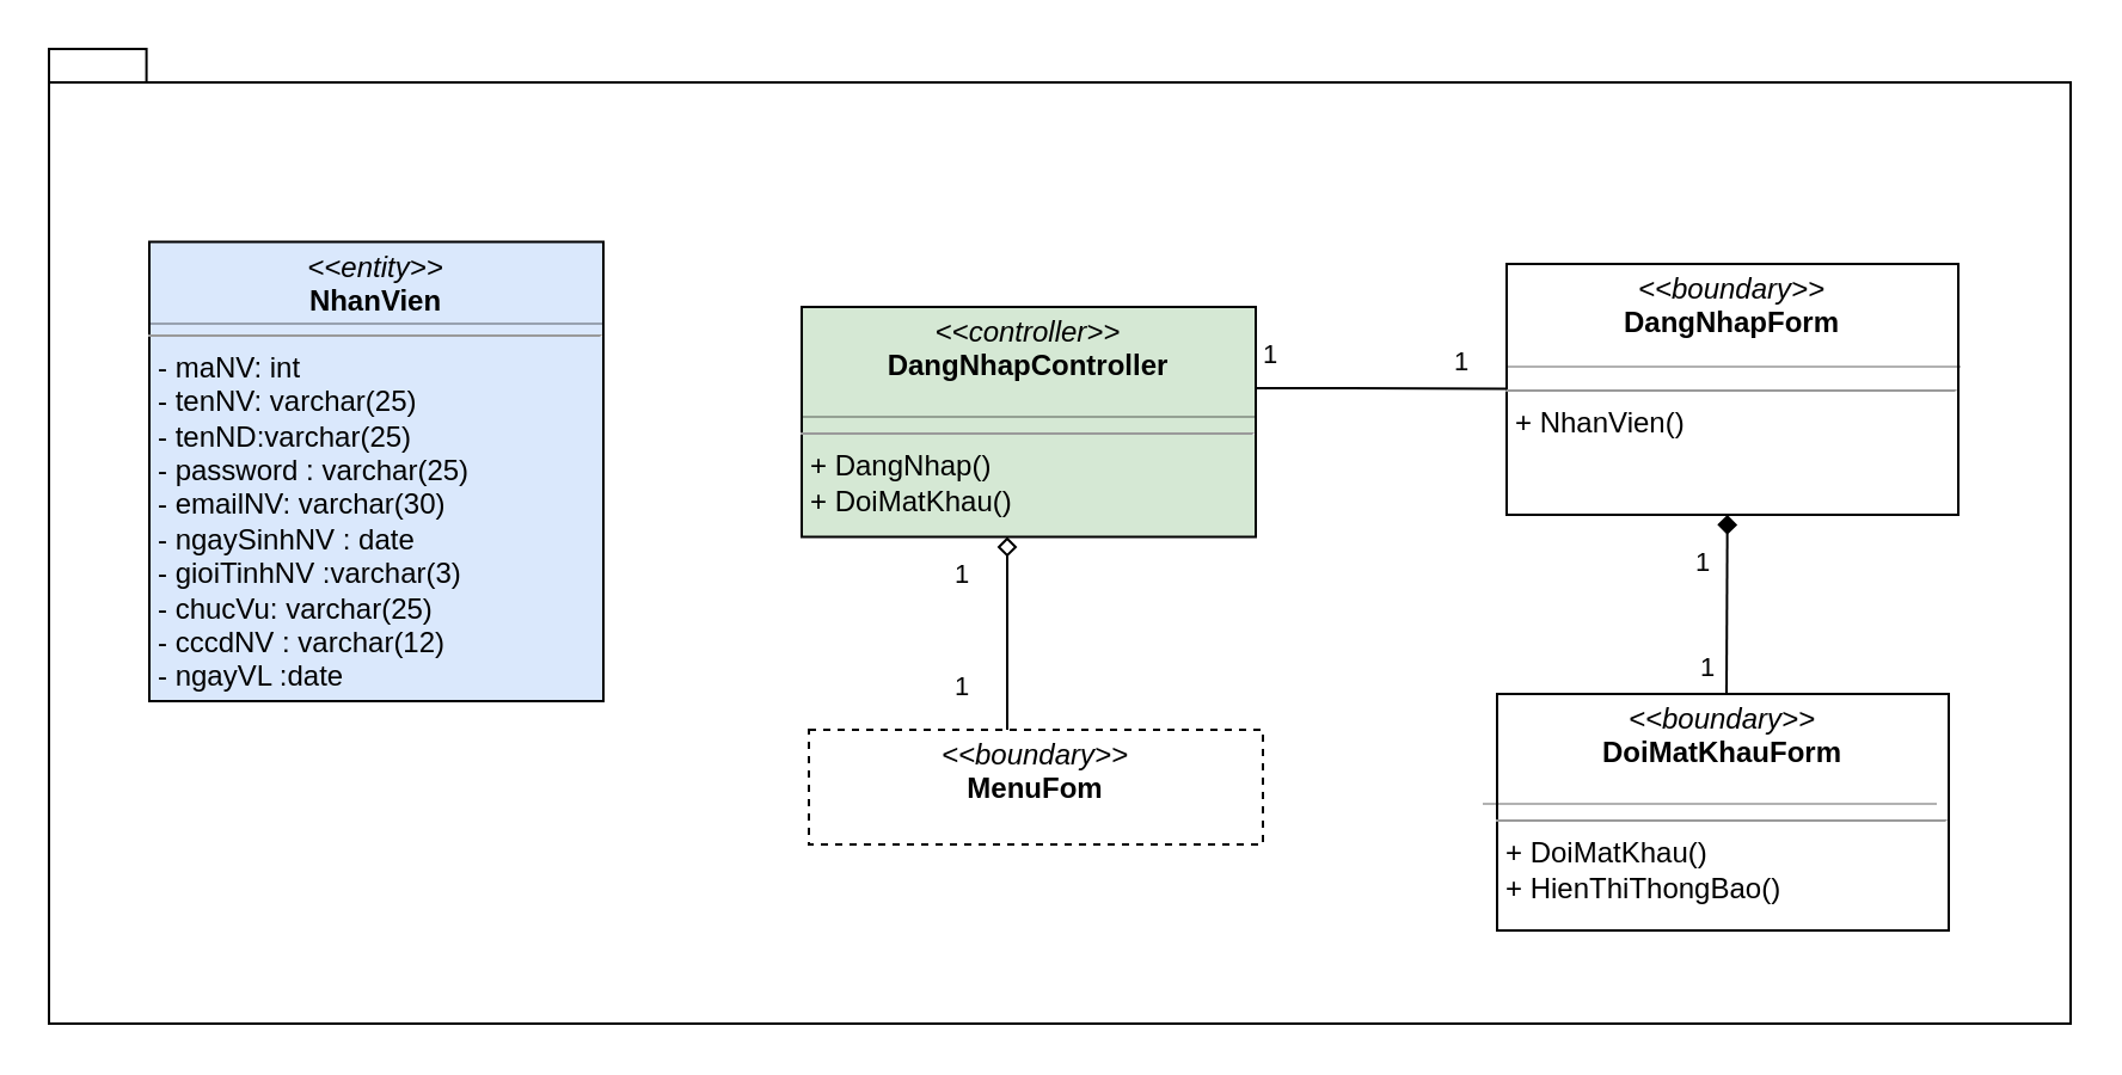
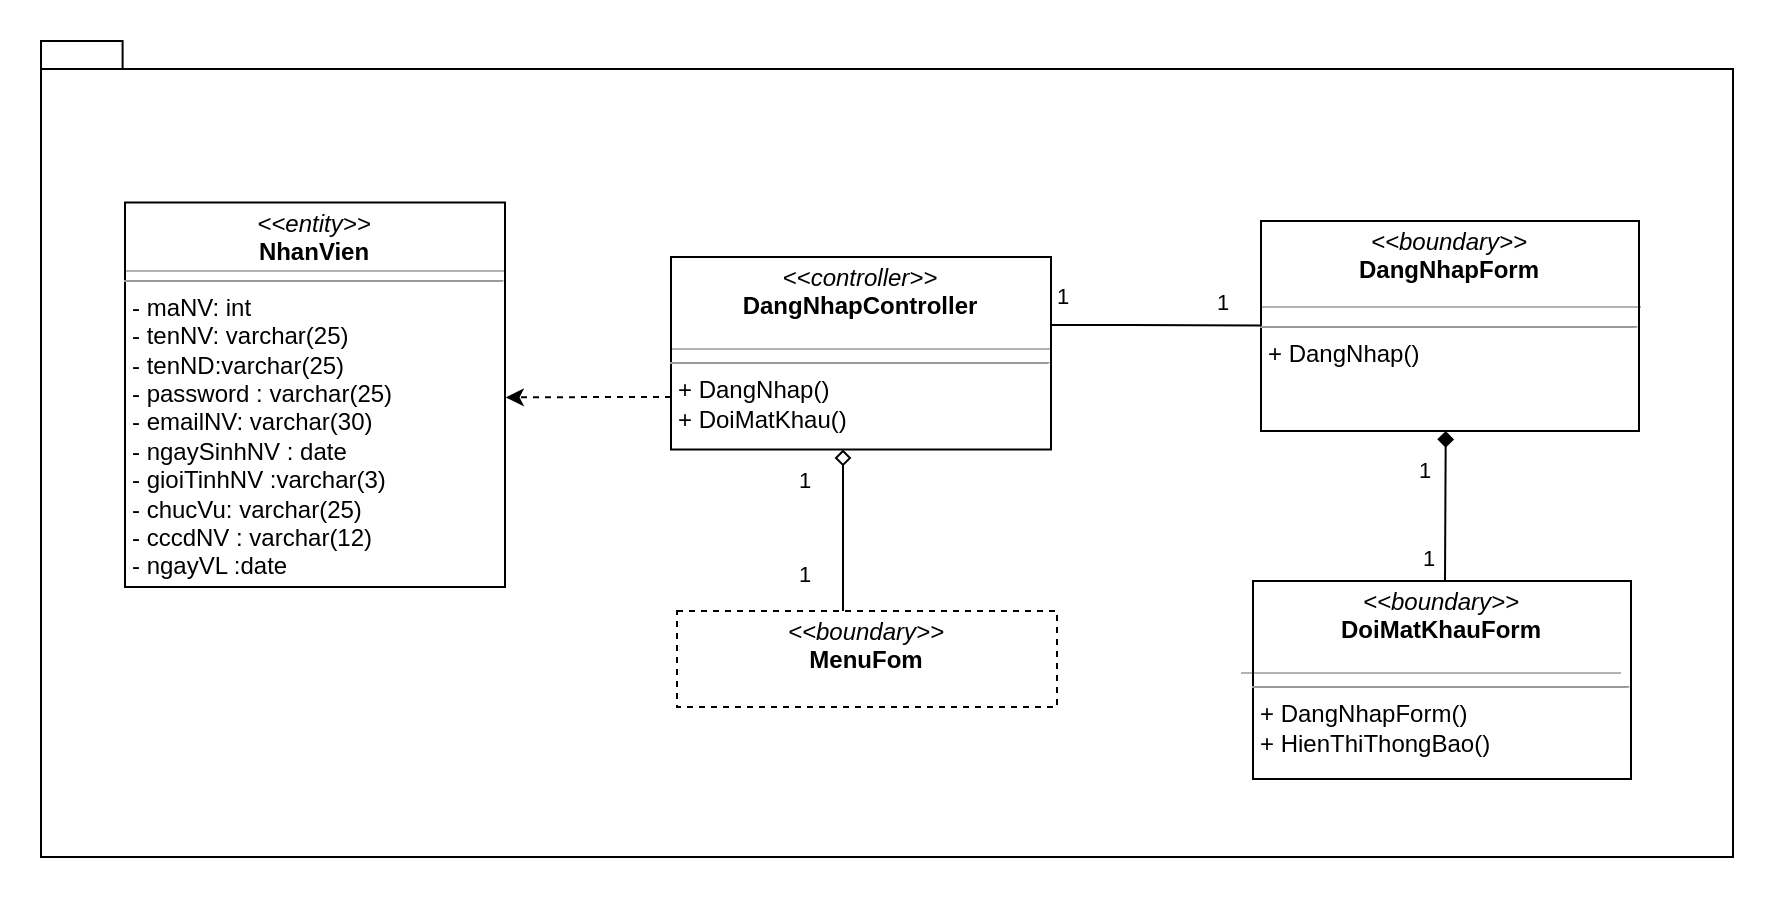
- <mxCell id="4" value="&lt;p style=&quot;margin: 0px ; margin-top: 4px ; text-align: center&quot;&gt;&lt;i&gt;&amp;lt;&amp;lt;boundary&amp;gt;&amp;gt;&lt;/i&gt;&lt;br&gt;&lt;b&gt;DangNhapForm&lt;/b&gt;&lt;/p&gt;&lt;p style=&quot;margin: 0px ; margin-left: 4px&quot;&gt;&lt;br&gt;&lt;/p&gt;&lt;hr size=&quot;1&quot;&gt;&lt;p style=&quot;margin: 0px ; margin-left: 4px&quot;&gt;&lt;span&gt;+ NhanVien()&lt;/span&gt;&lt;br&gt;&lt;/p&gt;&lt;p style=&quot;margin: 0px ; margin-left: 4px&quot;&gt;&lt;br&gt;&lt;/p&gt;" style="verticalAlign=top;align=left;overflow=fill;fontSize=12;fontFamily=Helvetica;html=1;" vertex="1" parent="1"><mxGeometry x="630" y="110" width="189" height="105" as="geometry" /></mxCell>
+ <mxCell id="4" value="&lt;p style=&quot;margin: 0px ; margin-top: 4px ; text-align: center&quot;&gt;&lt;i&gt;&amp;lt;&amp;lt;boundary&amp;gt;&amp;gt;&lt;/i&gt;&lt;br&gt;&lt;b&gt;DangNhapForm&lt;/b&gt;&lt;/p&gt;&lt;p style=&quot;margin: 0px ; margin-left: 4px&quot;&gt;&lt;br&gt;&lt;/p&gt;&lt;hr size=&quot;1&quot;&gt;&lt;p style=&quot;margin: 0px ; margin-left: 4px&quot;&gt;&lt;span&gt;+ DangNhap()&lt;/span&gt;&lt;br&gt;&lt;/p&gt;&lt;p style=&quot;margin: 0px ; margin-left: 4px&quot;&gt;&lt;br&gt;&lt;/p&gt;" style="verticalAlign=top;align=left;overflow=fill;fontSize=12;fontFamily=Helvetica;html=1;" vertex="1" parent="1"><mxGeometry x="630" y="110" width="189" height="105" as="geometry" /></mxCell>
- <mxCell id="9" value="&lt;p style=&quot;margin: 0px ; margin-top: 4px ; text-align: center&quot;&gt;&lt;i&gt;&amp;lt;&amp;lt;controller&amp;gt;&amp;gt;&lt;/i&gt;&lt;br&gt;&lt;b&gt;DangNhapController&lt;/b&gt;&lt;/p&gt;&lt;p style=&quot;margin: 0px ; margin-left: 4px&quot;&gt;&lt;br&gt;&lt;/p&gt;&lt;hr size=&quot;1&quot;&gt;&lt;p style=&quot;margin: 0px 0px 0px 4px&quot;&gt;+ DangNhap()&lt;br&gt;&lt;/p&gt;&lt;p style=&quot;margin: 0px 0px 0px 4px&quot;&gt;&lt;span&gt;+ DoiMatKhau()&lt;/span&gt;&lt;br&gt;&lt;/p&gt;&lt;p style=&quot;margin: 0px 0px 0px 4px&quot;&gt;&lt;br&gt;&lt;/p&gt;" style="verticalAlign=top;align=left;overflow=fill;fontSize=12;fontFamily=Helvetica;html=1;fillColor=#d5e8d4;" vertex="1" parent="1"><mxGeometry x="335" y="128" width="190" height="96.25" as="geometry" /></mxCell>
+ <mxCell id="9" value="&lt;p style=&quot;margin: 0px ; margin-top: 4px ; text-align: center&quot;&gt;&lt;i&gt;&amp;lt;&amp;lt;controller&amp;gt;&amp;gt;&lt;/i&gt;&lt;br&gt;&lt;b&gt;DangNhapController&lt;/b&gt;&lt;/p&gt;&lt;p style=&quot;margin: 0px ; margin-left: 4px&quot;&gt;&lt;br&gt;&lt;/p&gt;&lt;hr size=&quot;1&quot;&gt;&lt;p style=&quot;margin: 0px 0px 0px 4px&quot;&gt;+ DangNhap()&lt;br&gt;&lt;/p&gt;&lt;p style=&quot;margin: 0px 0px 0px 4px&quot;&gt;&lt;span&gt;+ DoiMatKhau()&lt;/span&gt;&lt;br&gt;&lt;/p&gt;&lt;p style=&quot;margin: 0px 0px 0px 4px&quot;&gt;&lt;br&gt;&lt;/p&gt;" style="verticalAlign=top;align=left;overflow=fill;fontSize=12;fontFamily=Helvetica;html=1;" vertex="1" parent="1"><mxGeometry x="335" y="128" width="190" height="96.25" as="geometry" /></mxCell>
- <mxCell id="3" value="&lt;p style=&quot;margin: 0px ; margin-top: 4px ; text-align: center&quot;&gt;&lt;i&gt;&amp;lt;&amp;lt;entity&amp;gt;&amp;gt;&lt;/i&gt;&lt;br&gt;&lt;b&gt;NhanVien&lt;/b&gt;&lt;/p&gt;&lt;hr size=&quot;1&quot;&gt;&lt;p style=&quot;margin: 0px ; margin-left: 4px&quot;&gt;- maNV: int&lt;/p&gt;&lt;p style=&quot;margin: 0px ; margin-left: 4px&quot;&gt;- tenNV: varchar(25)&lt;/p&gt;&lt;p style=&quot;margin: 0px ; margin-left: 4px&quot;&gt;- tenND:varchar(25)&lt;/p&gt;&lt;p style=&quot;margin: 0px ; margin-left: 4px&quot;&gt;- password : varchar(25)&lt;br&gt;- emailNV: varchar(30)&lt;/p&gt;&lt;p style=&quot;margin: 0px ; margin-left: 4px&quot;&gt;- ngaySinhNV : date&lt;/p&gt;&lt;p style=&quot;margin: 0px ; margin-left: 4px&quot;&gt;- gioiTinhNV :varchar(3)&lt;/p&gt;&lt;p style=&quot;margin: 0px ; margin-left: 4px&quot;&gt;- chucVu: varchar(25)&lt;/p&gt;&lt;p style=&quot;margin: 0px ; margin-left: 4px&quot;&gt;- cccdNV : varchar(12)&lt;/p&gt;&lt;p style=&quot;margin: 0px ; margin-left: 4px&quot;&gt;- ngayVL :date&lt;/p&gt;&lt;hr size=&quot;1&quot;&gt;&lt;p style=&quot;margin: 0px ; margin-left: 4px&quot;&gt;&lt;br&gt;&lt;/p&gt;" style="verticalAlign=top;align=left;overflow=fill;fontSize=12;fontFamily=Helvetica;html=1;fillColor=#dae8fc;" vertex="1" parent="1"><mxGeometry x="62" y="100.75" width="190" height="192.25" as="geometry" /></mxCell>
+ <mxCell id="3" value="&lt;p style=&quot;margin: 0px ; margin-top: 4px ; text-align: center&quot;&gt;&lt;i&gt;&amp;lt;&amp;lt;entity&amp;gt;&amp;gt;&lt;/i&gt;&lt;br&gt;&lt;b&gt;NhanVien&lt;/b&gt;&lt;/p&gt;&lt;hr size=&quot;1&quot;&gt;&lt;p style=&quot;margin: 0px ; margin-left: 4px&quot;&gt;- maNV: int&lt;/p&gt;&lt;p style=&quot;margin: 0px ; margin-left: 4px&quot;&gt;- tenNV: varchar(25)&lt;/p&gt;&lt;p style=&quot;margin: 0px ; margin-left: 4px&quot;&gt;- tenND:varchar(25)&lt;/p&gt;&lt;p style=&quot;margin: 0px ; margin-left: 4px&quot;&gt;- password : varchar(25)&lt;br&gt;- emailNV: varchar(30)&lt;/p&gt;&lt;p style=&quot;margin: 0px ; margin-left: 4px&quot;&gt;- ngaySinhNV : date&lt;/p&gt;&lt;p style=&quot;margin: 0px ; margin-left: 4px&quot;&gt;- gioiTinhNV :varchar(3)&lt;/p&gt;&lt;p style=&quot;margin: 0px ; margin-left: 4px&quot;&gt;- chucVu: varchar(25)&lt;/p&gt;&lt;p style=&quot;margin: 0px ; margin-left: 4px&quot;&gt;- cccdNV : varchar(12)&lt;/p&gt;&lt;p style=&quot;margin: 0px ; margin-left: 4px&quot;&gt;- ngayVL :date&lt;/p&gt;&lt;hr size=&quot;1&quot;&gt;&lt;p style=&quot;margin: 0px ; margin-left: 4px&quot;&gt;&lt;br&gt;&lt;/p&gt;" style="verticalAlign=top;align=left;overflow=fill;fontSize=12;fontFamily=Helvetica;html=1;" vertex="1" parent="1"><mxGeometry x="62" y="100.75" width="190" height="192.25" as="geometry" /></mxCell>
+ <mxCell id="5" style="edgeStyle=orthogonalEdgeStyle;rounded=0;orthogonalLoop=1;jettySize=auto;html=1;dashed=1;entryX=1.002;entryY=0.507;entryDx=0;entryDy=0;entryPerimeter=0;" edge="1" parent="1" source="9" target="3"><mxGeometry relative="1" as="geometry"><Array as="points"><mxPoint x="305" y="198" /><mxPoint x="305" y="198" /></Array><mxPoint x="263" y="233" as="targetPoint" /></mxGeometry></mxCell>
- <mxCell id="18" value="&lt;p style=&quot;margin: 0px ; margin-top: 4px ; text-align: center&quot;&gt;&lt;i&gt;&amp;lt;&amp;lt;boundary&amp;gt;&amp;gt;&lt;/i&gt;&lt;br&gt;&lt;b&gt;DoiMatKhauForm&lt;/b&gt;&lt;/p&gt;&lt;p style=&quot;margin: 0px ; margin-left: 4px&quot;&gt;&lt;br&gt;&lt;/p&gt;&lt;hr size=&quot;1&quot;&gt;&lt;p style=&quot;margin: 0px ; margin-left: 4px&quot;&gt;&lt;span&gt;+ DoiMatKhau()&lt;/span&gt;&lt;br&gt;&lt;/p&gt;&lt;p style=&quot;margin: 0px ; margin-left: 4px&quot;&gt;+ HienThiThongBao()&lt;/p&gt;" style="verticalAlign=top;align=left;overflow=fill;fontSize=12;fontFamily=Helvetica;html=1;" vertex="1" parent="1"><mxGeometry x="626" y="290" width="189" height="99" as="geometry" /></mxCell>
+ <mxCell id="18" value="&lt;p style=&quot;margin: 0px ; margin-top: 4px ; text-align: center&quot;&gt;&lt;i&gt;&amp;lt;&amp;lt;boundary&amp;gt;&amp;gt;&lt;/i&gt;&lt;br&gt;&lt;b&gt;DoiMatKhauForm&lt;/b&gt;&lt;/p&gt;&lt;p style=&quot;margin: 0px ; margin-left: 4px&quot;&gt;&lt;br&gt;&lt;/p&gt;&lt;hr size=&quot;1&quot;&gt;&lt;p style=&quot;margin: 0px ; margin-left: 4px&quot;&gt;&lt;span&gt;+ DangNhapForm()&lt;/span&gt;&lt;br&gt;&lt;/p&gt;&lt;p style=&quot;margin: 0px ; margin-left: 4px&quot;&gt;+ HienThiThongBao()&lt;/p&gt;" style="verticalAlign=top;align=left;overflow=fill;fontSize=12;fontFamily=Helvetica;html=1;" vertex="1" parent="1"><mxGeometry x="626" y="290" width="189" height="99" as="geometry" /></mxCell>
